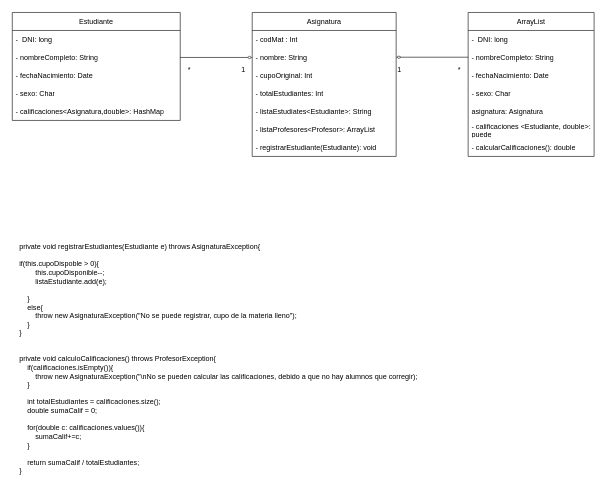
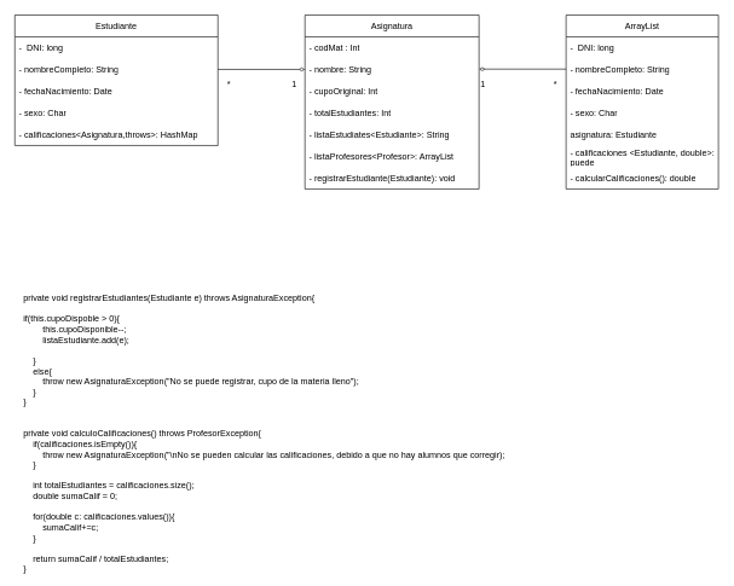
- <mxCell id="7" value="- calificaciones&amp;lt;Asignatura,double&amp;gt;: HashMap" style="text;strokeColor=none;fillColor=none;align=left;verticalAlign=middle;spacingLeft=4;spacingRight=4;overflow=hidden;points=[[0,0.5],[1,0.5]];portConstraint=eastwest;rotatable=0;whiteSpace=wrap;html=1;" vertex="1" parent="2"><mxGeometry y="150" width="280" height="30" as="geometry" /></mxCell>
+ <mxCell id="7" value="- calificaciones&amp;lt;Asignatura,throws&amp;gt;: HashMap" style="text;strokeColor=none;fillColor=none;align=left;verticalAlign=middle;spacingLeft=4;spacingRight=4;overflow=hidden;points=[[0,0.5],[1,0.5]];portConstraint=eastwest;rotatable=0;whiteSpace=wrap;html=1;" vertex="1" parent="2"><mxGeometry y="150" width="280" height="30" as="geometry" /></mxCell>
- <mxCell id="21" value="asignatura: Asignatura" style="text;strokeColor=none;fillColor=none;align=left;verticalAlign=middle;spacingLeft=4;spacingRight=4;overflow=hidden;points=[[0,0.5],[1,0.5]];portConstraint=eastwest;rotatable=0;whiteSpace=wrap;html=1;" vertex="1" parent="16"><mxGeometry y="150" width="210" height="30" as="geometry" /></mxCell>
+ <mxCell id="21" value="asignatura: Estudiante" style="text;strokeColor=none;fillColor=none;align=left;verticalAlign=middle;spacingLeft=4;spacingRight=4;overflow=hidden;points=[[0,0.5],[1,0.5]];portConstraint=eastwest;rotatable=0;whiteSpace=wrap;html=1;" vertex="1" parent="16"><mxGeometry y="150" width="210" height="30" as="geometry" /></mxCell>
